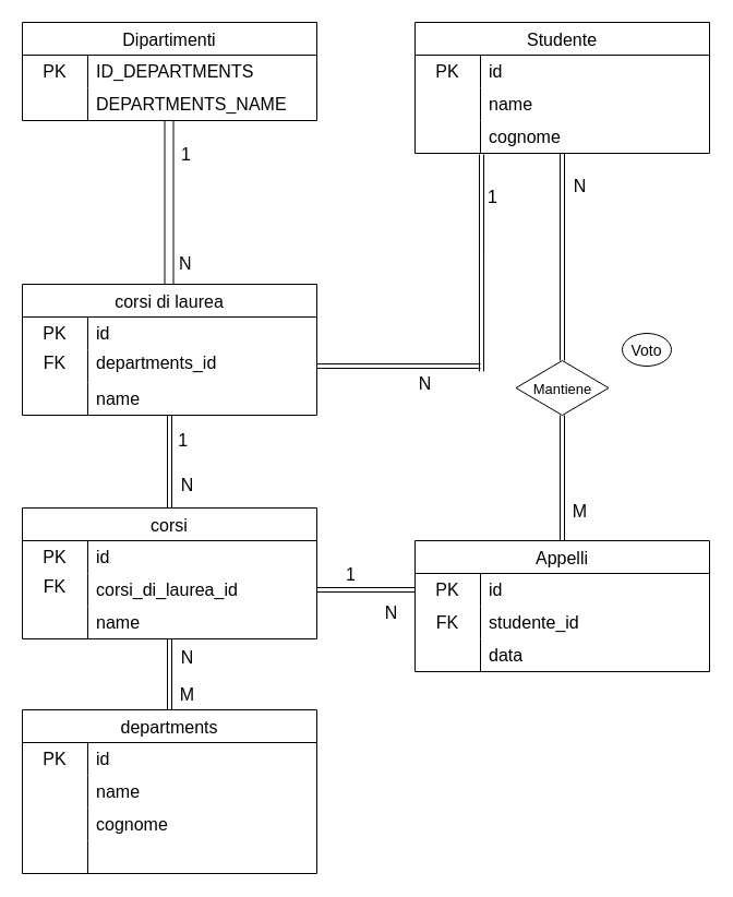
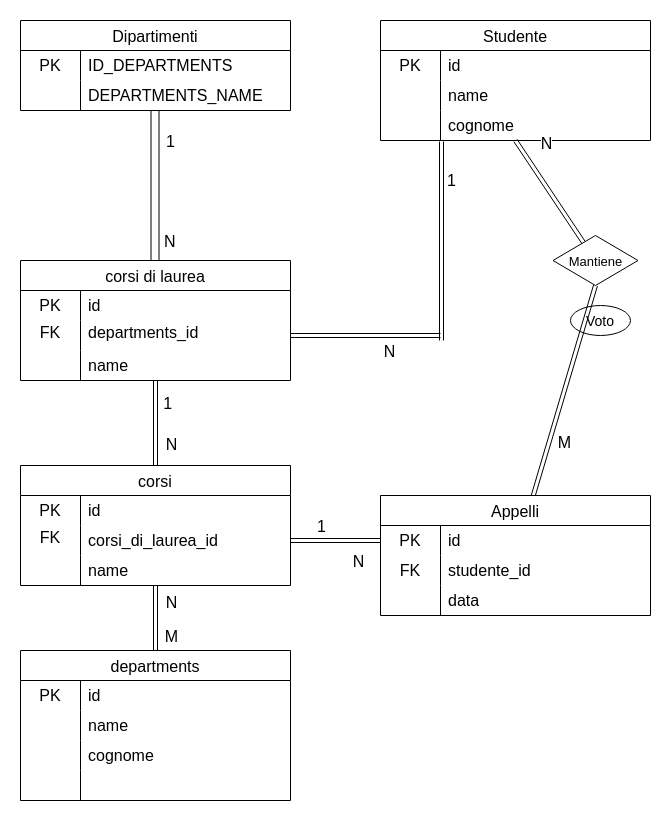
- <mxCell id="80" value="&lt;font style=&quot;font-size: 14px;&quot;&gt;Voto&lt;/font&gt;" style="ellipse;whiteSpace=wrap;html=1;strokeColor=default;align=center;verticalAlign=middle;spacingTop=0;fontFamily=Helvetica;fontSize=16;fontColor=default;startSize=30;fillColor=default;" parent="1" vertex="1"><mxGeometry x="570" y="305" width="45" height="30" as="geometry" /></mxCell>
+ <mxCell id="80" value="&lt;font style=&quot;font-size: 14px;&quot;&gt;Voto&lt;/font&gt;" style="ellipse;whiteSpace=wrap;html=1;strokeColor=default;align=center;verticalAlign=middle;spacingTop=0;fontFamily=Helvetica;fontSize=16;fontColor=default;startSize=30;fillColor=default;" parent="1" vertex="1"><mxGeometry x="570" y="305" width="60" height="30" as="geometry" /></mxCell>
- <mxCell id="83" value="&lt;font style=&quot;font-size: 13px;&quot;&gt;Mantiene&lt;/font&gt;" style="rhombus;whiteSpace=wrap;html=1;strokeColor=default;align=center;verticalAlign=middle;spacingTop=0;fontFamily=Helvetica;fontSize=16;fontColor=default;startSize=30;fillColor=default;" parent="1" vertex="1"><mxGeometry x="472.5" y="330" width="85" height="50" as="geometry" /></mxCell>
+ <mxCell id="83" value="&lt;font style=&quot;font-size: 13px;&quot;&gt;Mantiene&lt;/font&gt;" style="rhombus;whiteSpace=wrap;html=1;strokeColor=default;align=center;verticalAlign=middle;spacingTop=0;fontFamily=Helvetica;fontSize=16;fontColor=default;startSize=30;fillColor=default;" parent="1" vertex="1"><mxGeometry x="552.5" y="235" width="85" height="50" as="geometry" /></mxCell>
